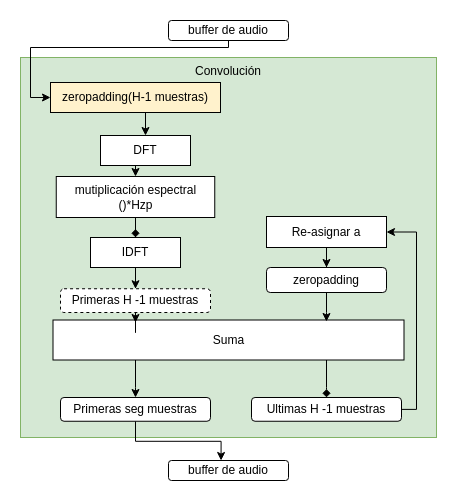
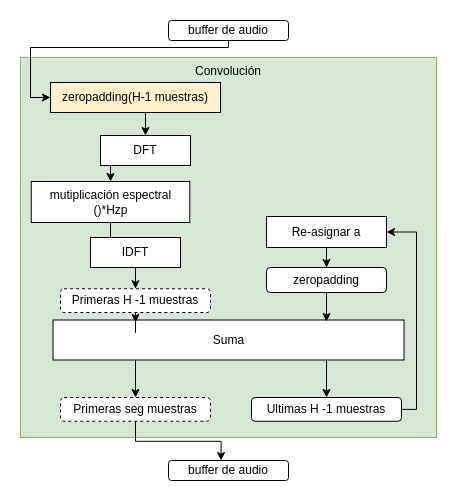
- <mxCell id="10" value="mutiplicación espectral ()*Hzp" style="rounded=0;whiteSpace=wrap;html=1;verticalAlign=middle;" vertex="1" parent="1"><mxGeometry x="55.75" y="176" width="158.5" height="41" as="geometry" /></mxCell>
+ <mxCell id="10" value="mutiplicación espectral ()*Hzp" style="rounded=0;whiteSpace=wrap;html=1;verticalAlign=middle;" vertex="1" parent="1"><mxGeometry x="30.75" y="181" width="158.5" height="41" as="geometry" /></mxCell>
- <mxCell id="13" style="edgeStyle=orthogonalEdgeStyle;rounded=0;orthogonalLoop=1;jettySize=auto;html=1;endArrow=diamond;" edge="1" parent="1" source="15" target="22"><mxGeometry relative="1" as="geometry"><Array as="points"><mxPoint x="326" y="387" /><mxPoint x="326" y="387" /></Array></mxGeometry></mxCell>
+ <mxCell id="13" style="edgeStyle=orthogonalEdgeStyle;rounded=0;orthogonalLoop=1;jettySize=auto;html=1;" edge="1" parent="1" source="15" target="22"><mxGeometry relative="1" as="geometry"><Array as="points"><mxPoint x="326" y="387" /><mxPoint x="326" y="387" /></Array></mxGeometry></mxCell>
- <mxCell id="24" value="Primeras seg muestras" style="rounded=1;whiteSpace=wrap;html=1;verticalAlign=middle;" vertex="1" parent="1"><mxGeometry x="60" y="397" width="150" height="23.75" as="geometry" /></mxCell>
+ <mxCell id="24" value="Primeras seg muestras" style="rounded=1;whiteSpace=wrap;html=1;verticalAlign=middle;dashed=1;" vertex="1" parent="1"><mxGeometry x="60" y="397" width="150" height="23.75" as="geometry" /></mxCell>
